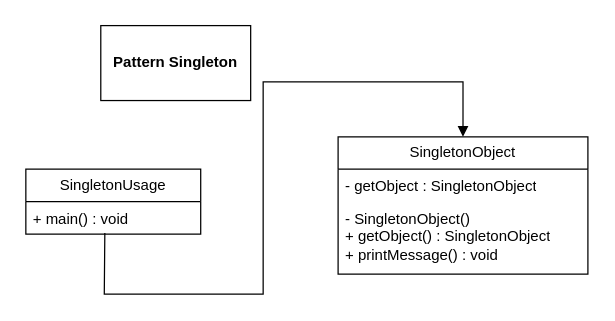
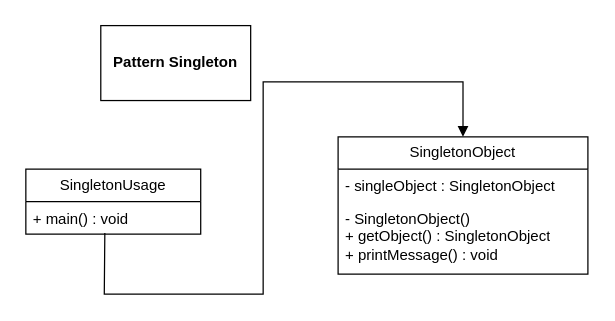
- <mxCell id="6" value="- getObject : SingletonObject" style="text;strokeColor=none;fillColor=none;align=left;verticalAlign=top;spacingLeft=4;spacingRight=4;overflow=hidden;rotatable=0;points=[[0,0.5],[1,0.5]];portConstraint=eastwest;whiteSpace=wrap;html=1;" vertex="1" parent="5"><mxGeometry y="26" width="200" height="26" as="geometry" /></mxCell>
+ <mxCell id="6" value="- singleObject : SingletonObject" style="text;strokeColor=none;fillColor=none;align=left;verticalAlign=top;spacingLeft=4;spacingRight=4;overflow=hidden;rotatable=0;points=[[0,0.5],[1,0.5]];portConstraint=eastwest;whiteSpace=wrap;html=1;" vertex="1" parent="5"><mxGeometry y="26" width="200" height="26" as="geometry" /></mxCell>
